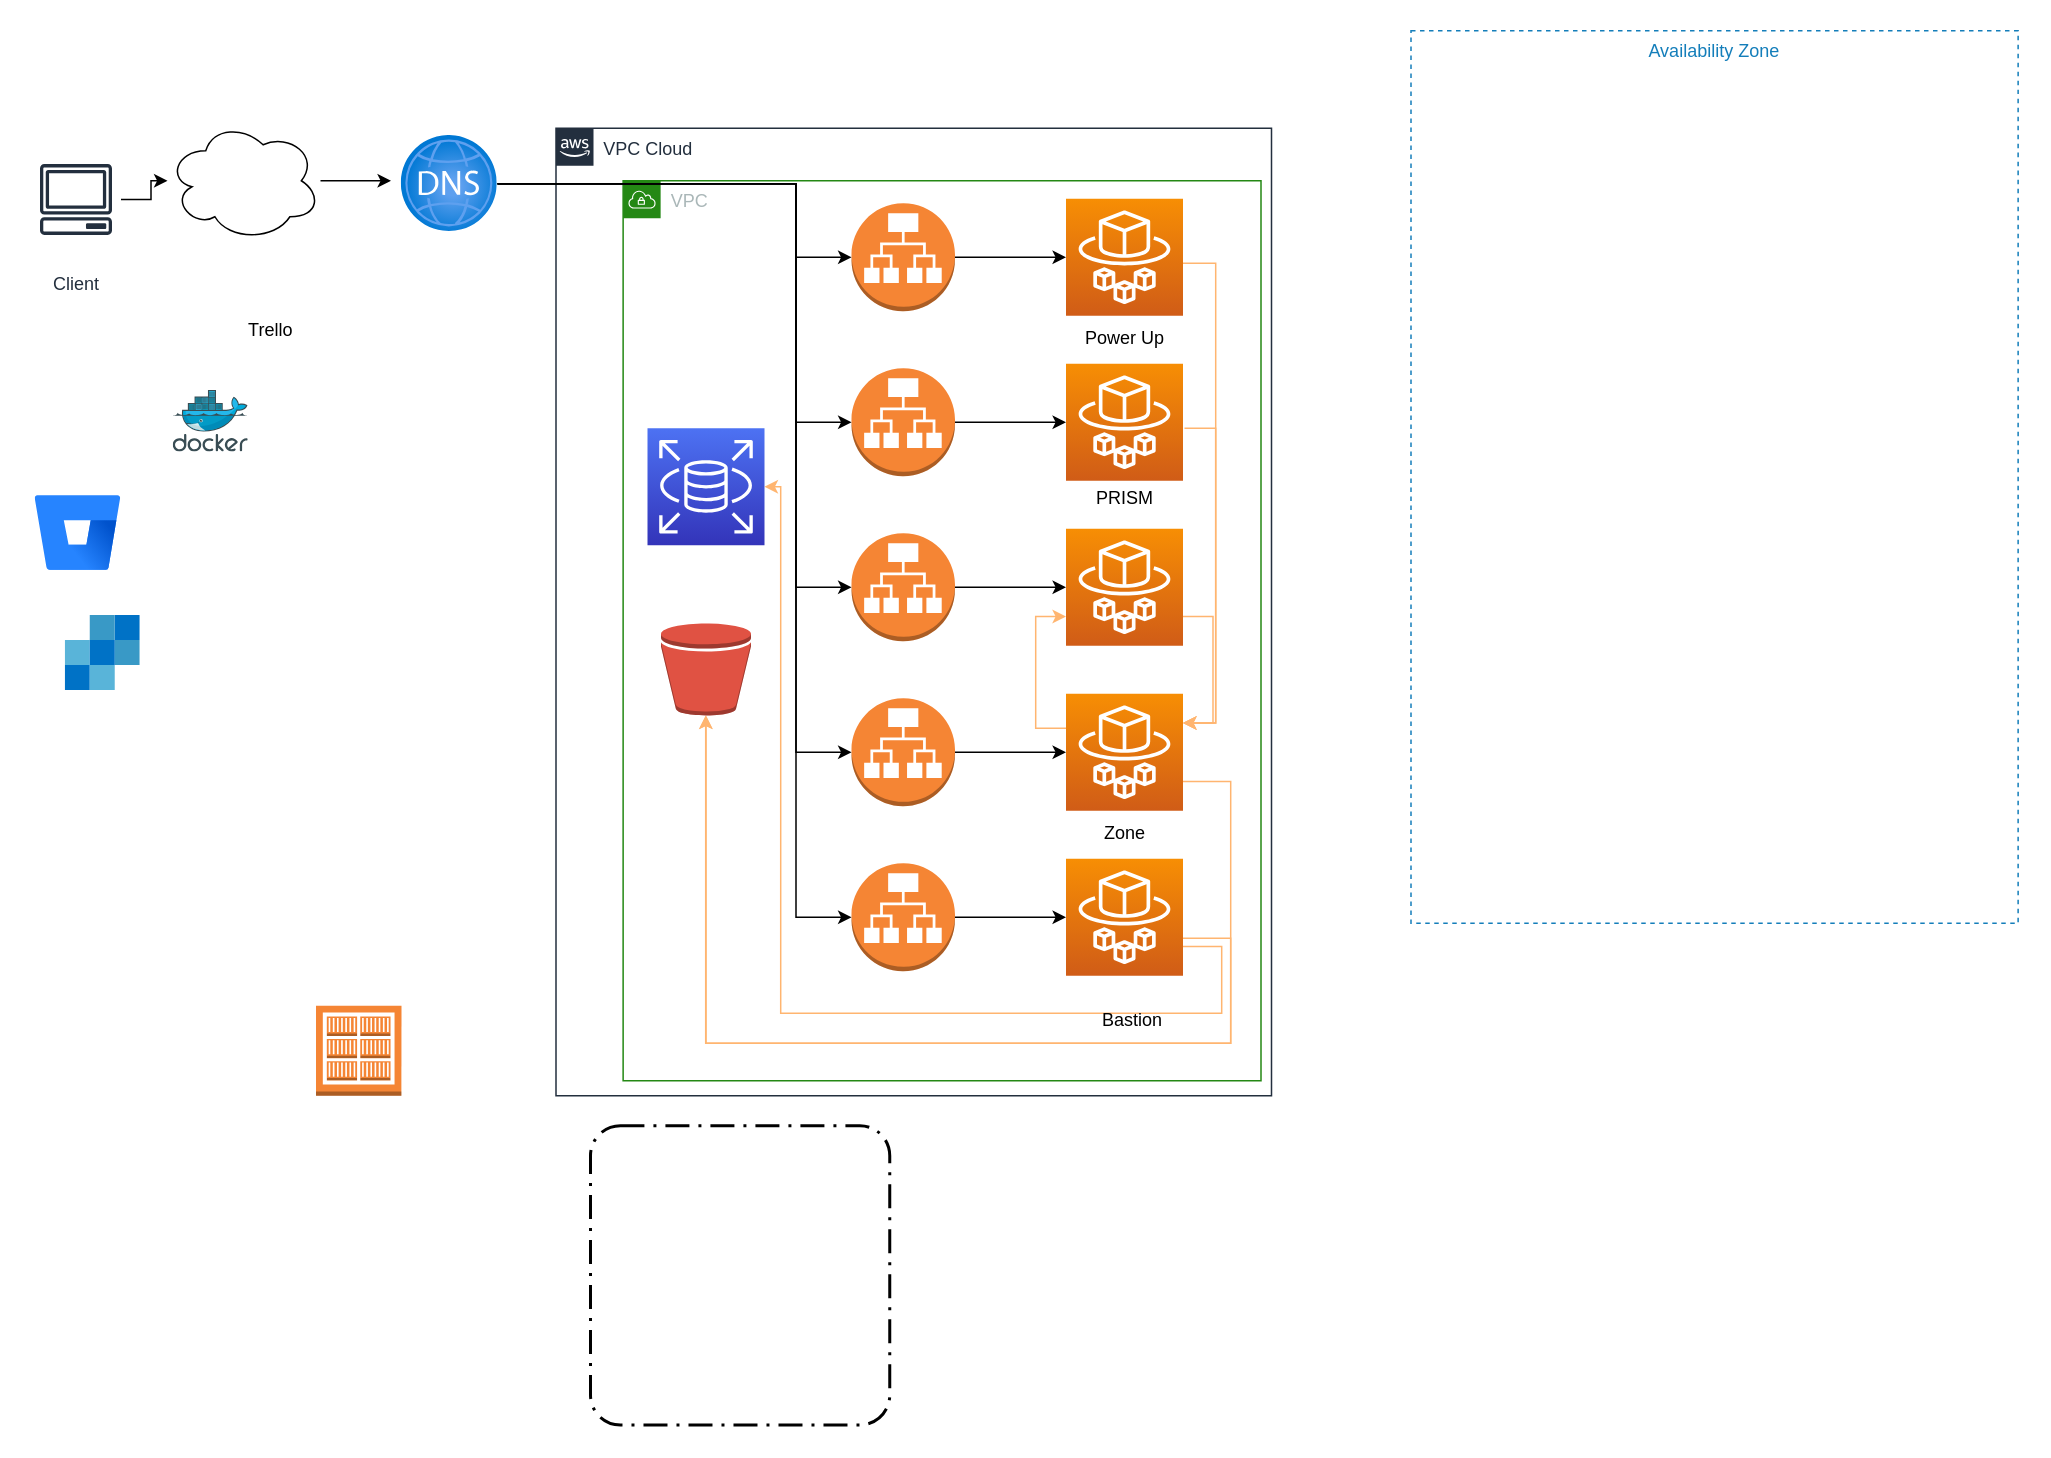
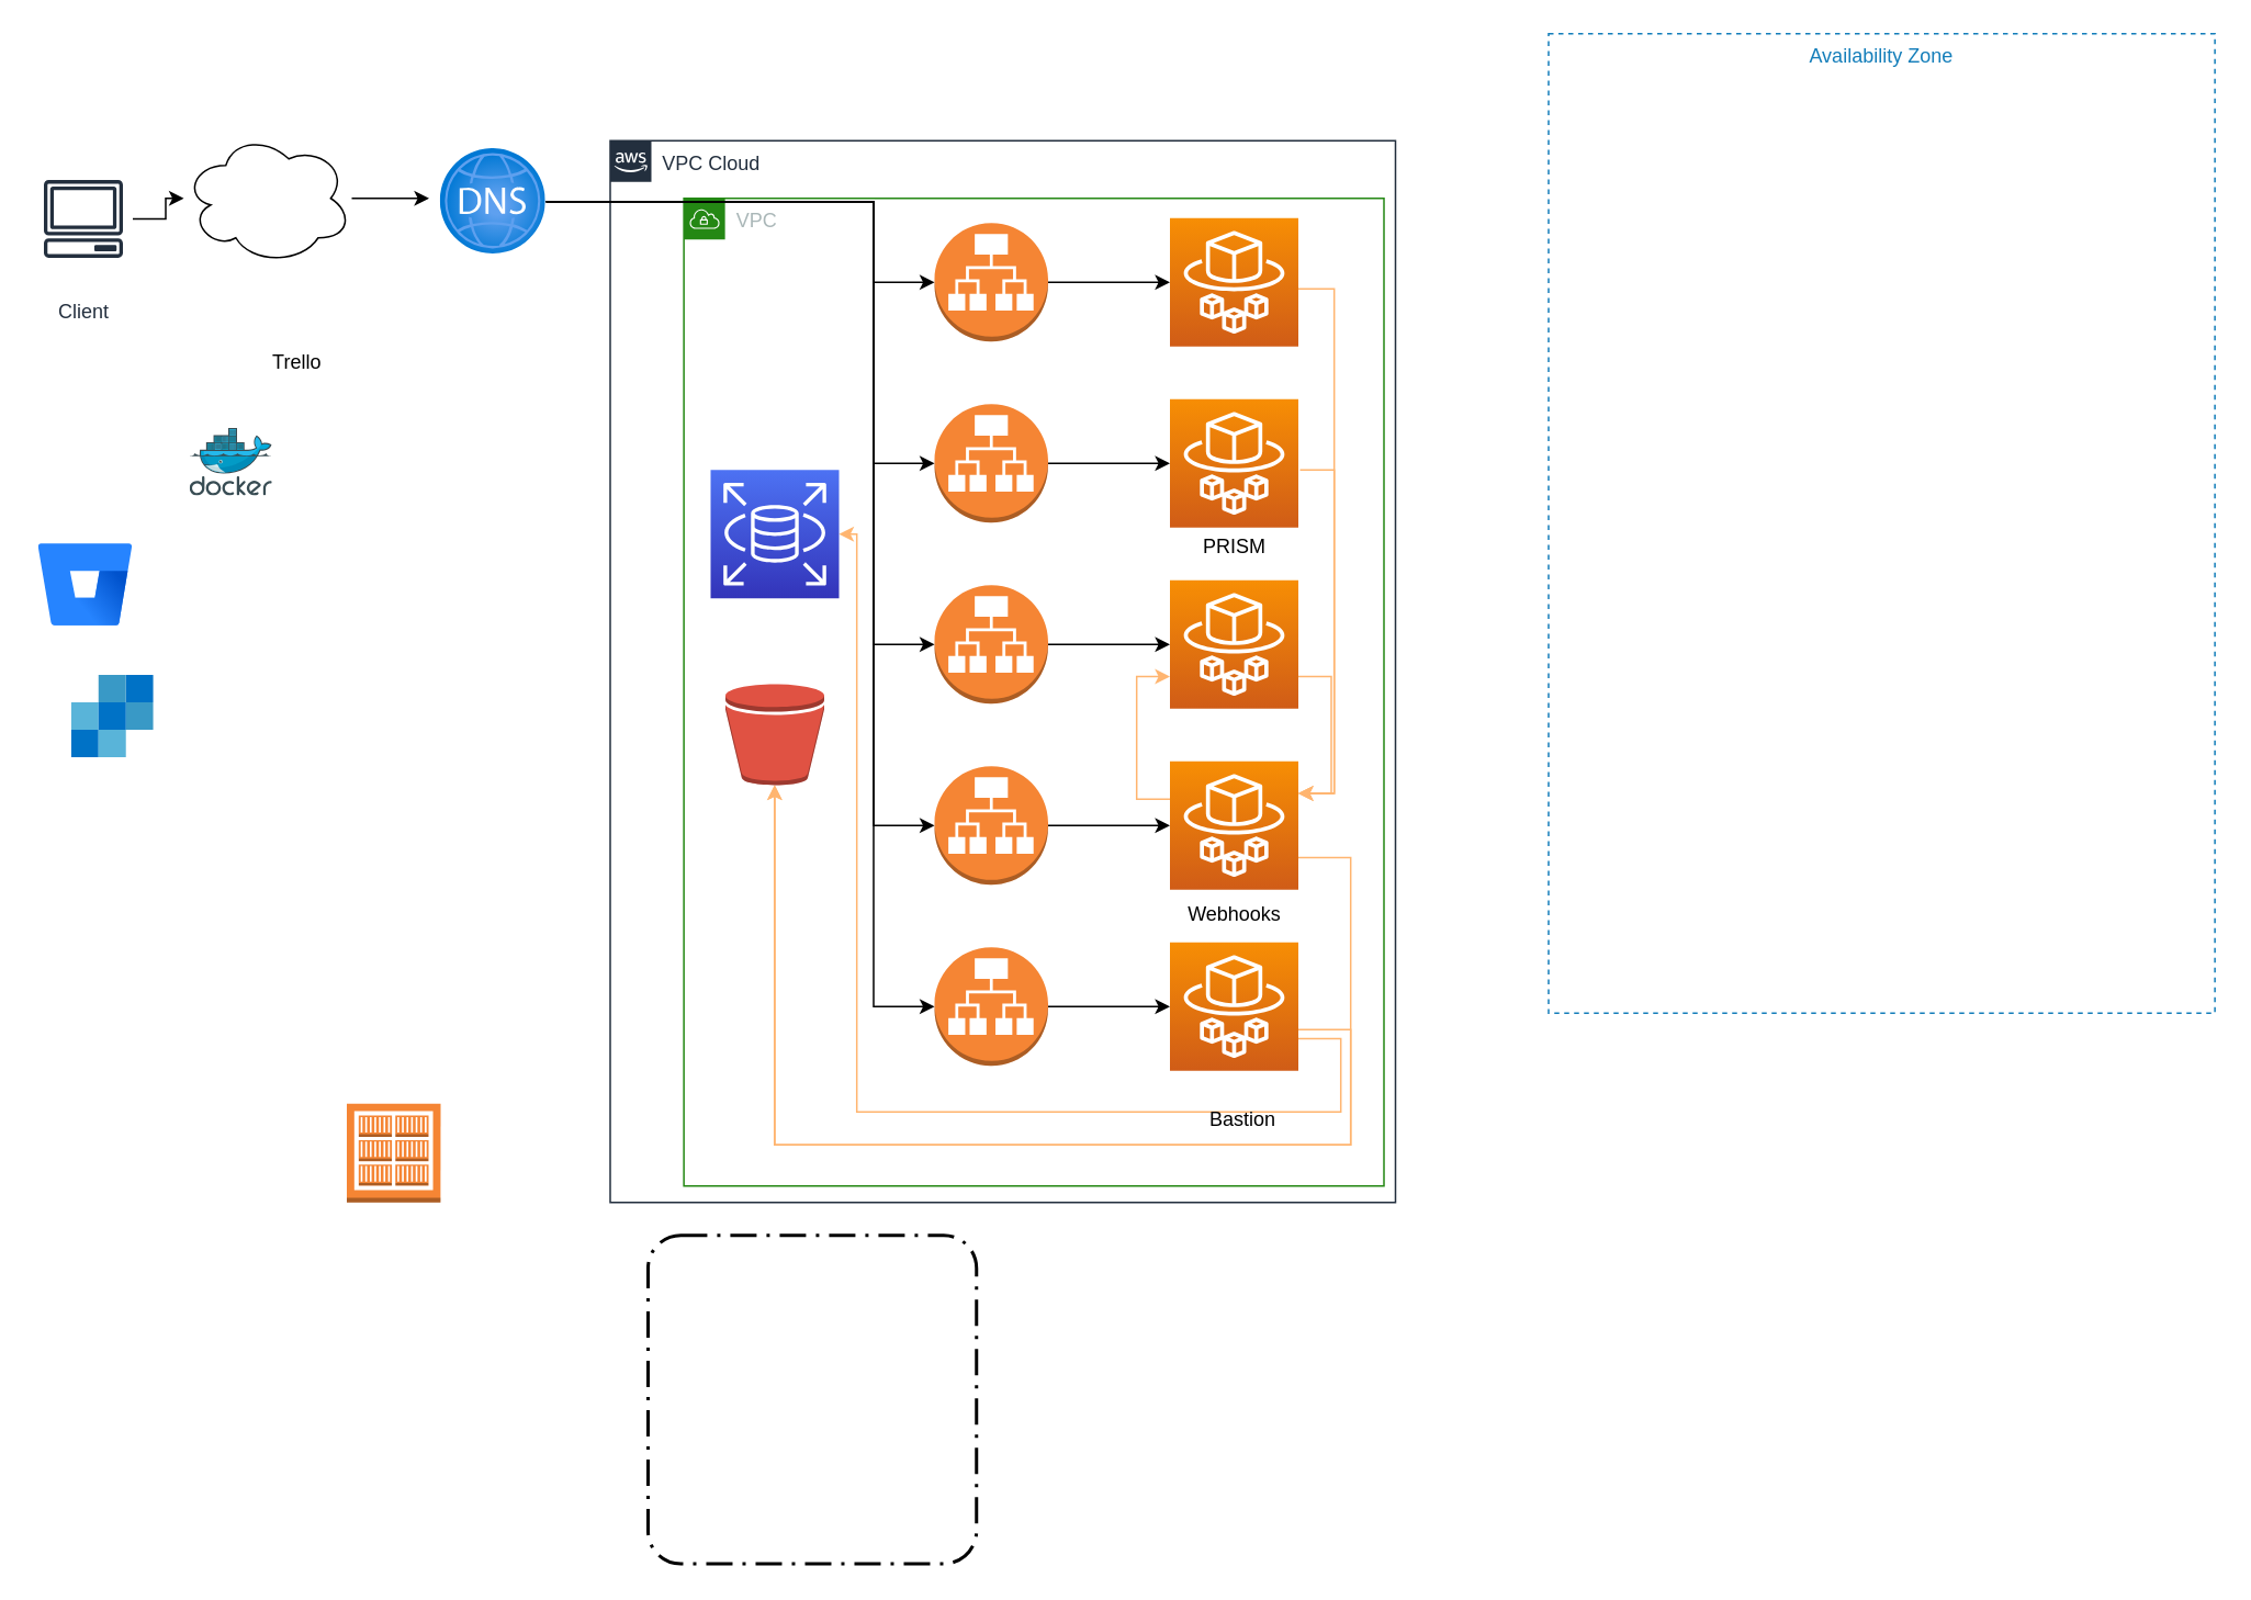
- <mxCell id="36" value="&lt;div&gt;Power Up&lt;/div&gt;" style="text;html=1;align=center;verticalAlign=middle;resizable=0;points=[];autosize=1;strokeColor=none;fillColor=none;" vertex="1" parent="10"><mxGeometry x="294.25" y="90" width="80" height="30" as="geometry" /></mxCell>
- <mxCell id="37" value="&lt;div&gt;Zone&lt;/div&gt;" style="text;html=1;align=center;verticalAlign=middle;resizable=0;points=[];autosize=1;strokeColor=none;fillColor=none;" vertex="1" parent="10"><mxGeometry x="294.25" y="420" width="80" height="30" as="geometry" /></mxCell>
+ <mxCell id="37" value="&lt;div&gt;Webhooks&lt;/div&gt;" style="text;html=1;align=center;verticalAlign=middle;resizable=0;points=[];autosize=1;strokeColor=none;fillColor=none;" vertex="1" parent="10"><mxGeometry x="294.25" y="420" width="80" height="30" as="geometry" /></mxCell>
